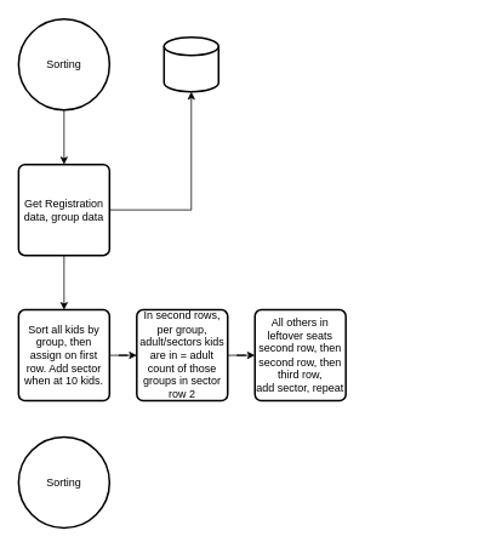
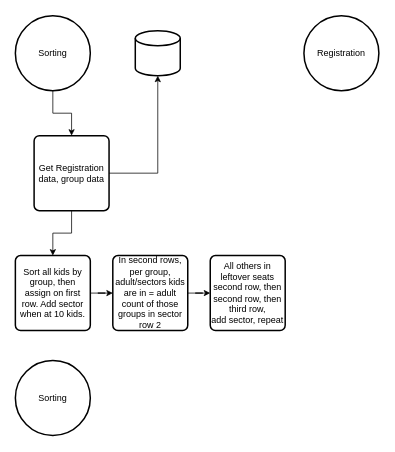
+ <mxCell id="13" value="Registration" style="strokeWidth=2;html=1;shape=mxgraph.flowchart.start_2;whiteSpace=wrap;" parent="1" vertex="1"><mxGeometry x="405" y="20" width="100" height="100" as="geometry" /></mxCell>
- <mxCell id="7" value="Get Registration data, group data" style="rounded=1;whiteSpace=wrap;html=1;absoluteArcSize=1;arcSize=14;strokeWidth=2;" parent="1" vertex="1"><mxGeometry x="20" y="180" width="100" height="100" as="geometry" /></mxCell>
+ <mxCell id="7" value="Get Registration data, group data" style="rounded=1;whiteSpace=wrap;html=1;absoluteArcSize=1;arcSize=14;strokeWidth=2;" parent="1" vertex="1"><mxGeometry x="45" y="180" width="100" height="100" as="geometry" /></mxCell>
